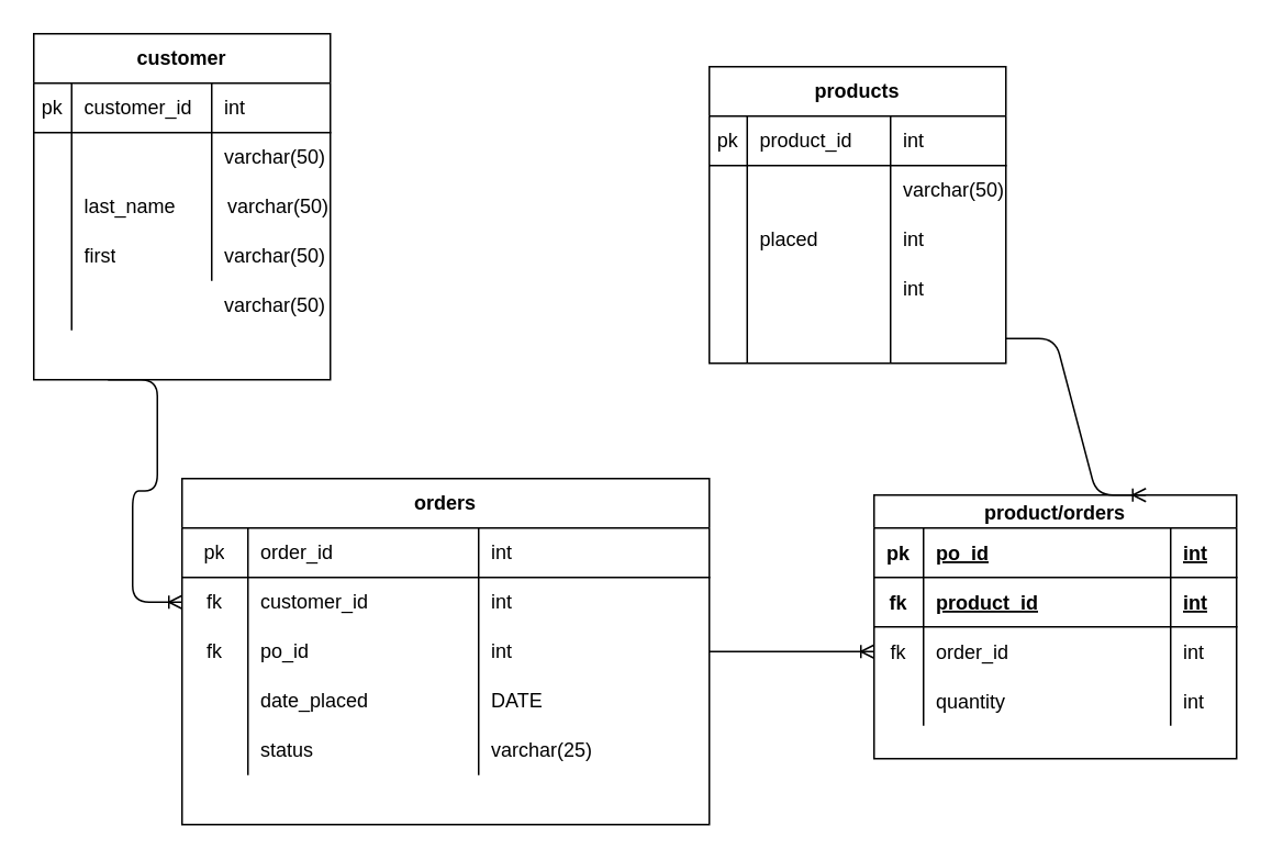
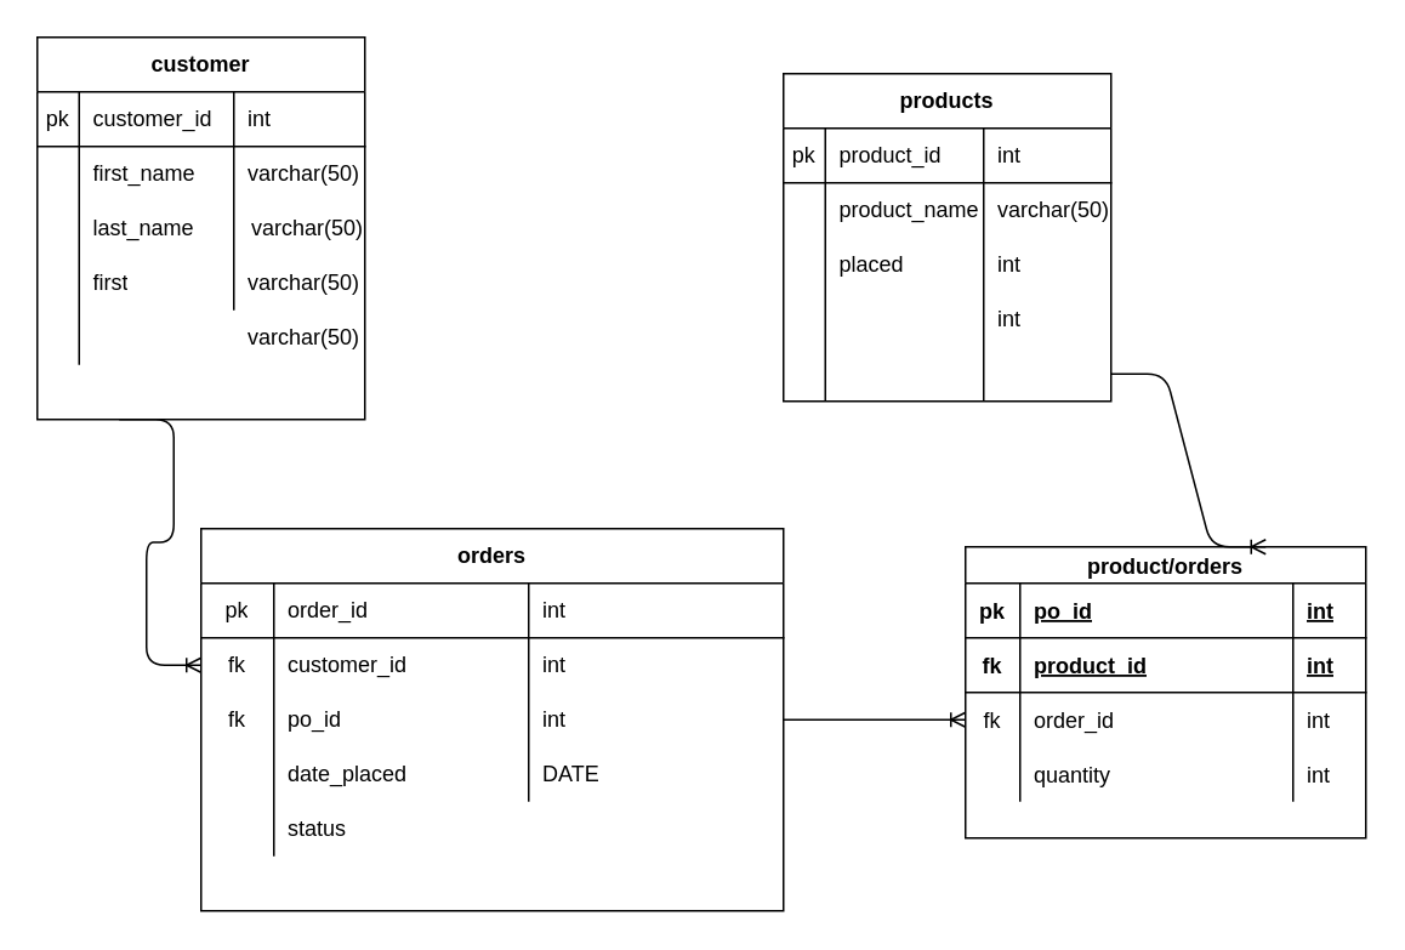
+ <mxCell id="30" value="first_name" style="shape=partialRectangle;html=1;whiteSpace=wrap;connectable=0;fillColor=none;top=0;left=0;bottom=0;right=0;align=left;spacingLeft=6;overflow=hidden;" parent="28" vertex="1"><mxGeometry x="23" width="85" height="30" as="geometry" /></mxCell>
+ <mxCell id="50" value="product_name" style="shape=partialRectangle;html=1;whiteSpace=wrap;connectable=0;fillColor=none;top=0;left=0;bottom=0;right=0;align=left;spacingLeft=6;overflow=hidden;" parent="48" vertex="1"><mxGeometry x="23" width="87" height="30" as="geometry" /></mxCell>
- <mxCell id="22" value="&lt;span&gt;varchar(25)&lt;/span&gt;" style="shape=partialRectangle;html=1;whiteSpace=wrap;connectable=0;fillColor=none;top=0;left=0;bottom=0;right=0;align=left;spacingLeft=6;overflow=hidden;" parent="19" vertex="1"><mxGeometry x="180" width="140" height="30" as="geometry" /></mxCell>
